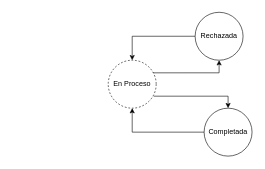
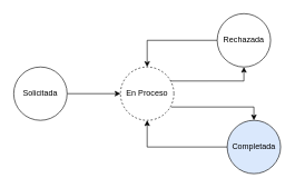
+ <mxCell id="3" value="Solicitada" style="ellipse;whiteSpace=wrap;html=1;aspect=fixed;" vertex="1" parent="1"><mxGeometry x="20" y="100" width="80" height="80" as="geometry" /></mxCell>
+ <mxCell id="2" style="edgeStyle=orthogonalEdgeStyle;rounded=0;orthogonalLoop=1;jettySize=auto;html=1;entryX=0;entryY=0.5;entryDx=0;entryDy=0;" edge="1" parent="1" source="3" target="6"><mxGeometry relative="1" as="geometry" /></mxCell>
- <mxCell id="10" value="Completada" style="ellipse;whiteSpace=wrap;html=1;aspect=fixed;" vertex="1" parent="1"><mxGeometry x="340" y="180" width="80" height="80" as="geometry" /></mxCell>
+ <mxCell id="10" value="Completada" style="ellipse;whiteSpace=wrap;html=1;aspect=fixed;fillColor=#dae8fc;" vertex="1" parent="1"><mxGeometry x="340" y="180" width="80" height="80" as="geometry" /></mxCell>
